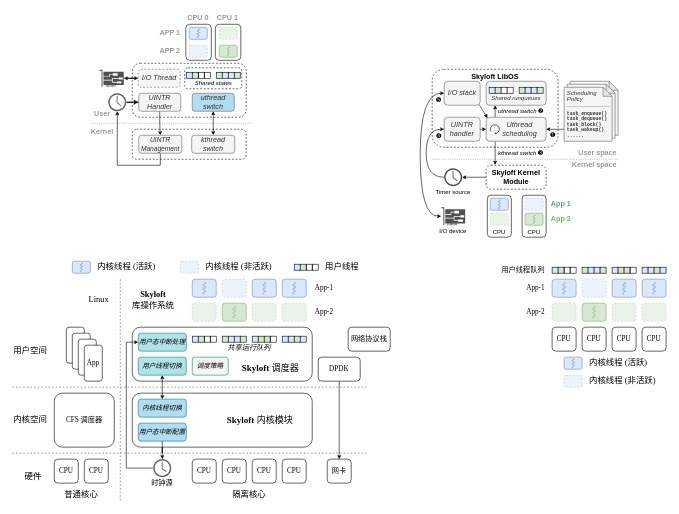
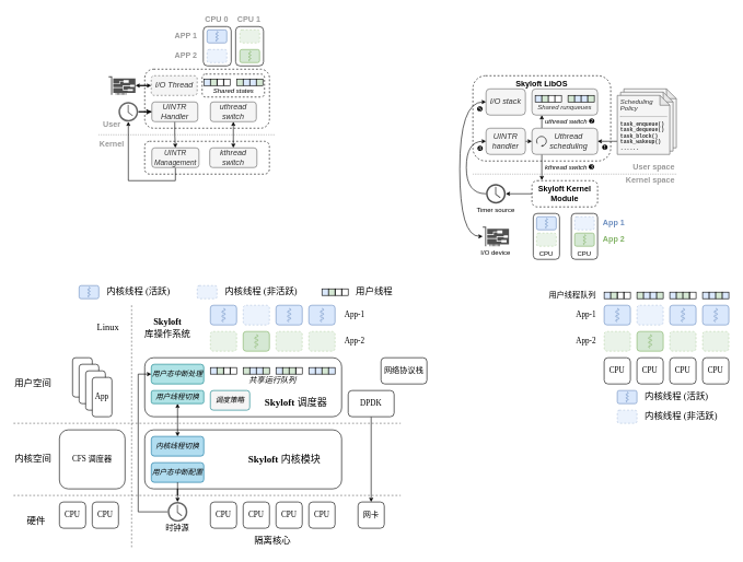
- <mxCell id="25" value="&lt;span style=&quot;font-size: 12px;&quot;&gt;&lt;span style=&quot;font-size: 12px;&quot;&gt;uthread switch&lt;/span&gt;&lt;/span&gt;" style="rounded=1;whiteSpace=wrap;html=1;fontStyle=2;fontSize=12;fillColor=#b1ddf0;strokeColor=#666666;fontFamily=Helvetica;fontColor=#333333;" parent="1" vertex="1"><mxGeometry x="320" y="155" width="70" height="30" as="geometry" /></mxCell>
+ <mxCell id="25" value="&lt;span style=&quot;font-size: 12px;&quot;&gt;&lt;span style=&quot;font-size: 12px;&quot;&gt;uthread switch&lt;/span&gt;&lt;/span&gt;" style="rounded=1;whiteSpace=wrap;html=1;fontStyle=2;fontSize=12;fillColor=#f5f5f5;strokeColor=#666666;fontFamily=Helvetica;fontColor=#333333;" parent="1" vertex="1"><mxGeometry x="320" y="155" width="70" height="30" as="geometry" /></mxCell>
- <mxCell id="212" style="rounded=0;orthogonalLoop=1;jettySize=auto;html=1;exitX=0.971;exitY=0.969;exitDx=0;exitDy=0;exitPerimeter=0;entryX=0.023;entryY=0.031;entryDx=0;entryDy=0;entryPerimeter=0;startSize=4;endSize=4;" parent="1" source="213" target="198" edge="1"><mxGeometry relative="1" as="geometry"><mxPoint x="810" y="195" as="targetPoint" /></mxGeometry></mxCell>
- <mxCell id="72" value="&lt;span style=&quot;font-size: 11px;&quot;&gt;&lt;span style=&quot;font-size: 11px;&quot;&gt;&lt;font face=&quot;宋体-简&quot; style=&quot;font-size: 11px;&quot;&gt;用户线程切换&lt;/font&gt;&lt;/span&gt;&lt;/span&gt;" style="rounded=1;whiteSpace=wrap;html=1;fontStyle=2;fontSize=11;fillColor=#b0e3e6;strokeColor=#0e8088;" parent="1" vertex="1"><mxGeometry x="230" y="595" width="80" height="30" as="geometry" /></mxCell>
+ <mxCell id="72" value="&lt;span style=&quot;font-size: 11px;&quot;&gt;&lt;span style=&quot;font-size: 11px;&quot;&gt;&lt;font face=&quot;宋体-简&quot; style=&quot;font-size: 11px;&quot;&gt;用户线程切换&lt;/font&gt;&lt;/span&gt;&lt;/span&gt;" style="rounded=1;whiteSpace=wrap;html=1;fontStyle=2;fontSize=11;fillColor=#b0e3e6;strokeColor=#0e8088;" parent="1" vertex="1"><mxGeometry x="230" y="595" width="80" height="20" as="geometry" /></mxCell>
- <mxCell id="123" value="&lt;font style=&quot;font-size: 14px;&quot;&gt;普通核心&lt;/font&gt;" style="text;html=1;strokeColor=none;fillColor=none;align=center;verticalAlign=middle;whiteSpace=wrap;rounded=0;fontFamily=宋体-简;fontSize=14;" parent="1" vertex="1"><mxGeometry x="105" y="815" width="60" height="20" as="geometry" /></mxCell>
